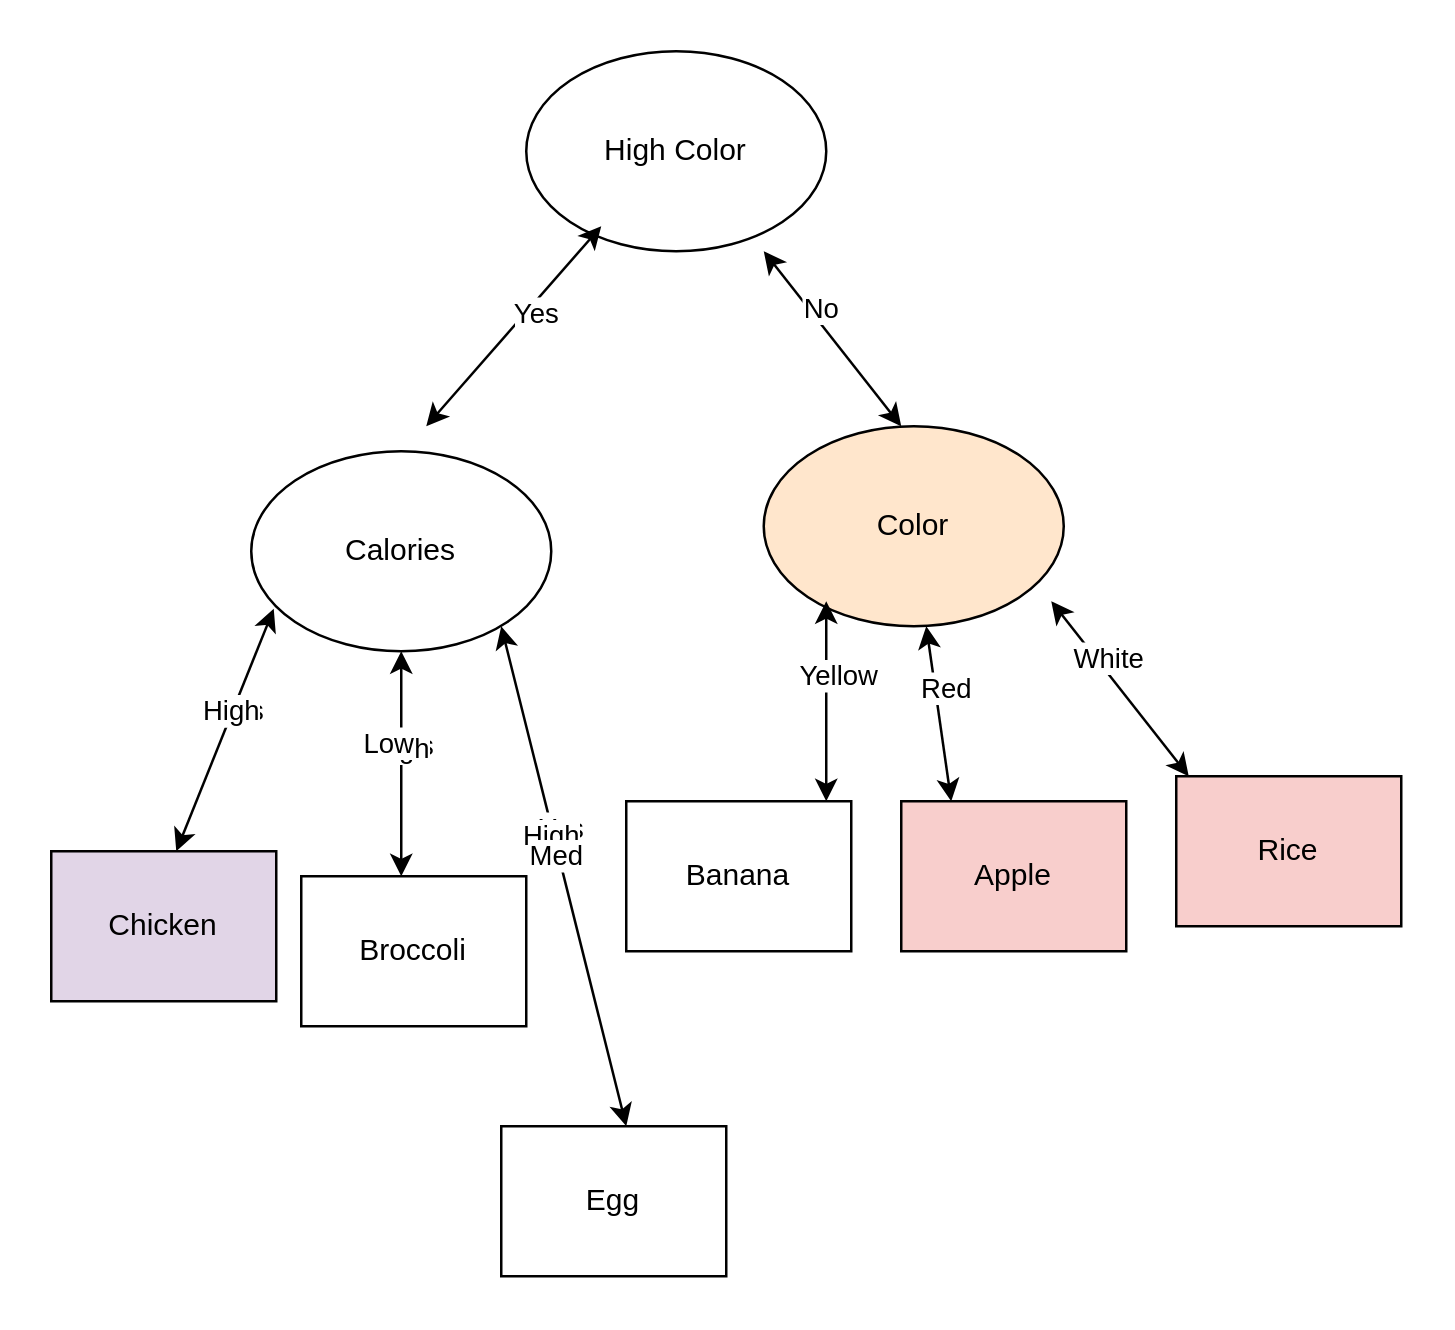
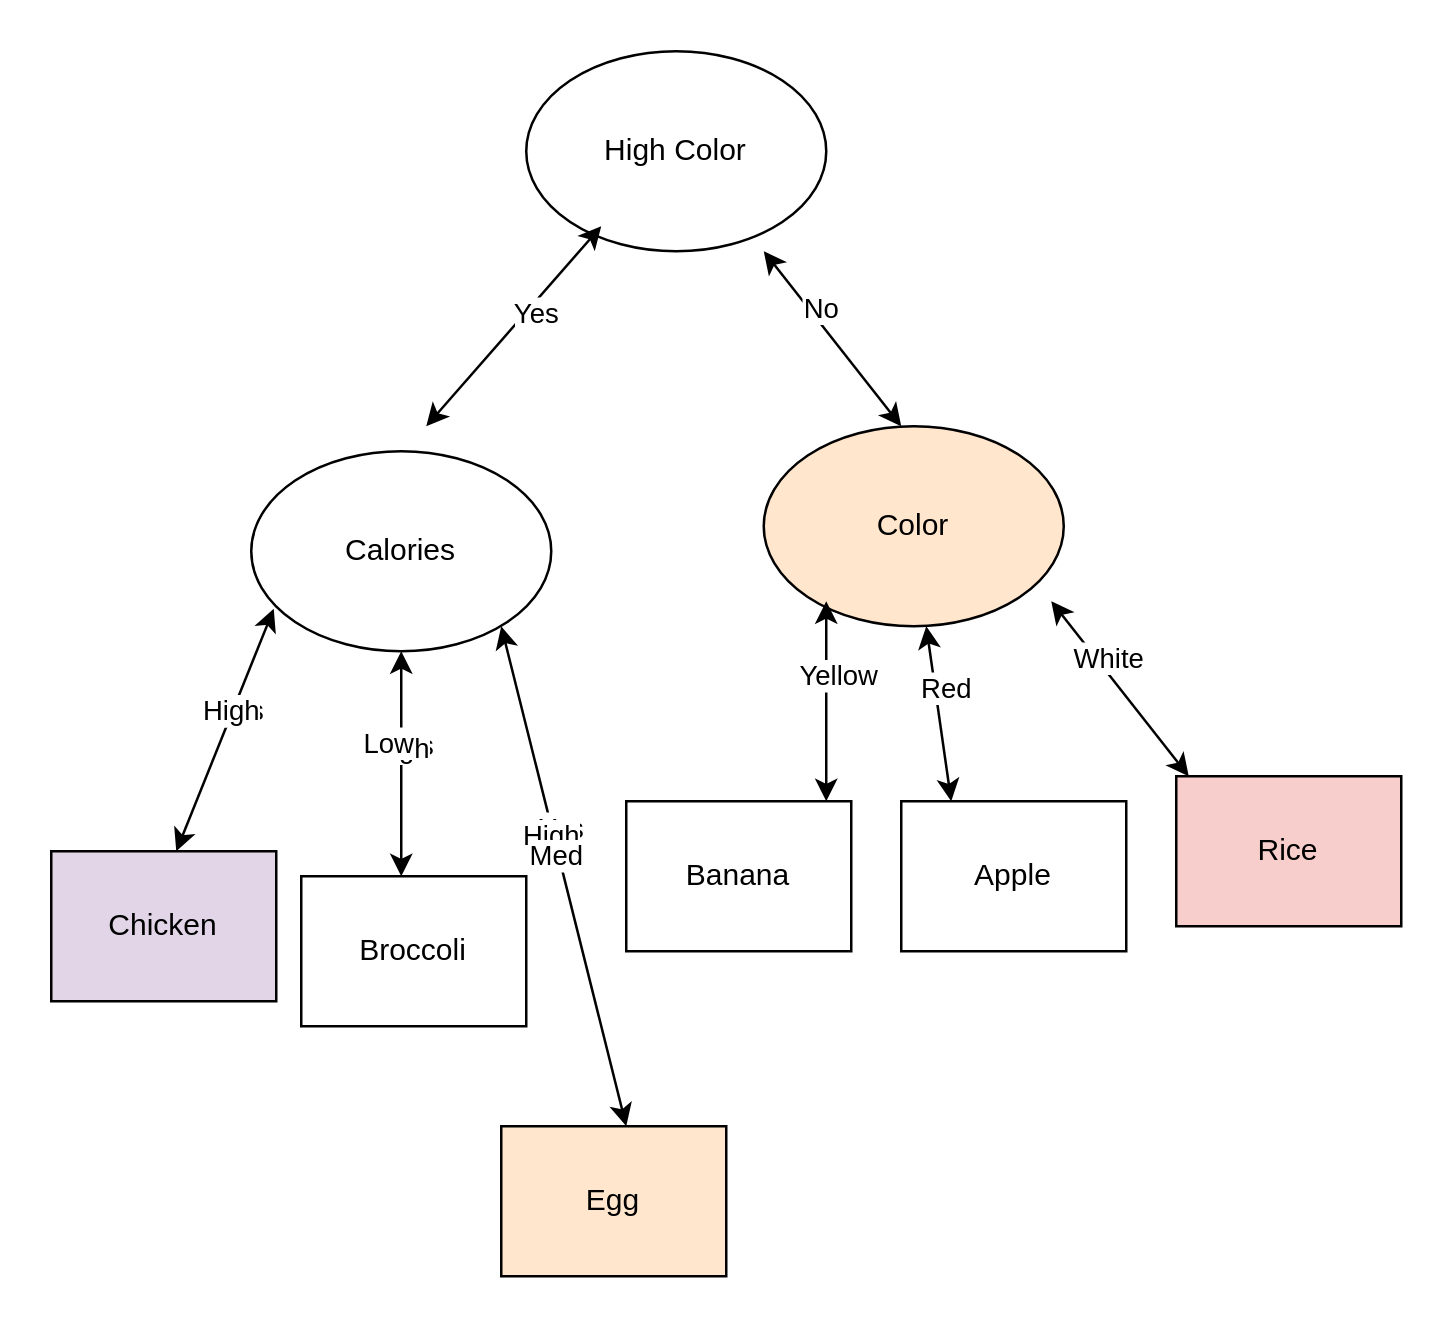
- <mxCell id="27" value="Apple" style="rounded=0;whiteSpace=wrap;html=1;fillColor=#f8cecc;" vertex="1" parent="1"><mxGeometry x="360" y="320" width="90" height="60" as="geometry" /></mxCell>
+ <mxCell id="27" value="Apple" style="rounded=0;whiteSpace=wrap;html=1;" vertex="1" parent="1"><mxGeometry x="360" y="320" width="90" height="60" as="geometry" /></mxCell>
- <mxCell id="31" value="Egg" style="rounded=0;whiteSpace=wrap;html=1;" vertex="1" parent="1"><mxGeometry x="200" y="450" width="90" height="60" as="geometry" /></mxCell>
+ <mxCell id="31" value="Egg" style="rounded=0;whiteSpace=wrap;html=1;fillColor=#ffe6cc;" vertex="1" parent="1"><mxGeometry x="200" y="450" width="90" height="60" as="geometry" /></mxCell>
